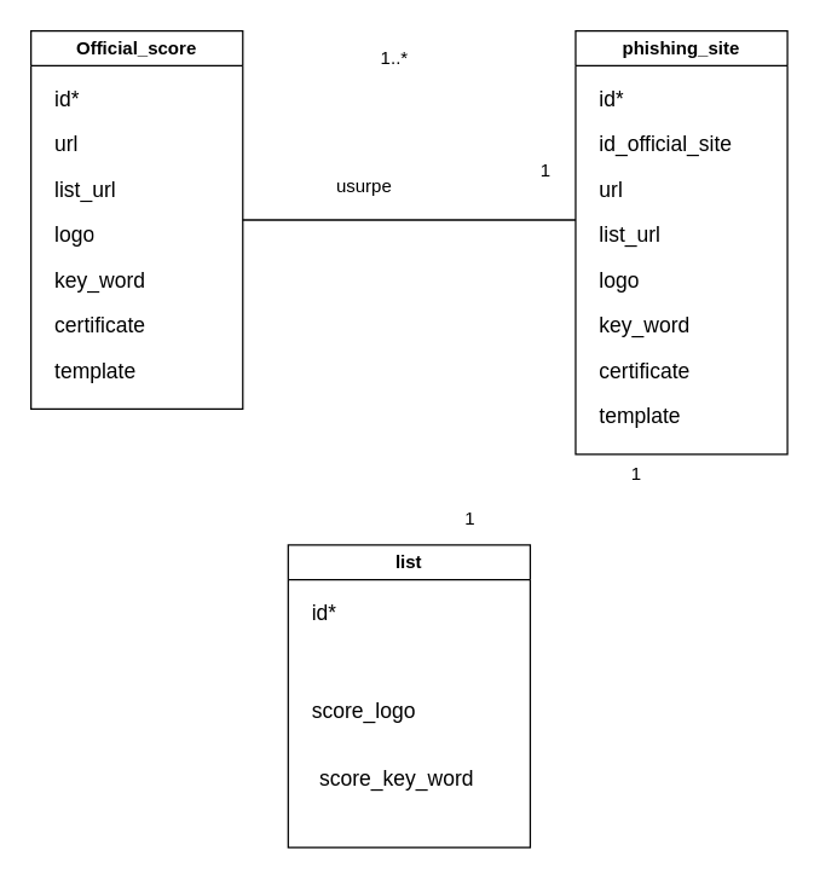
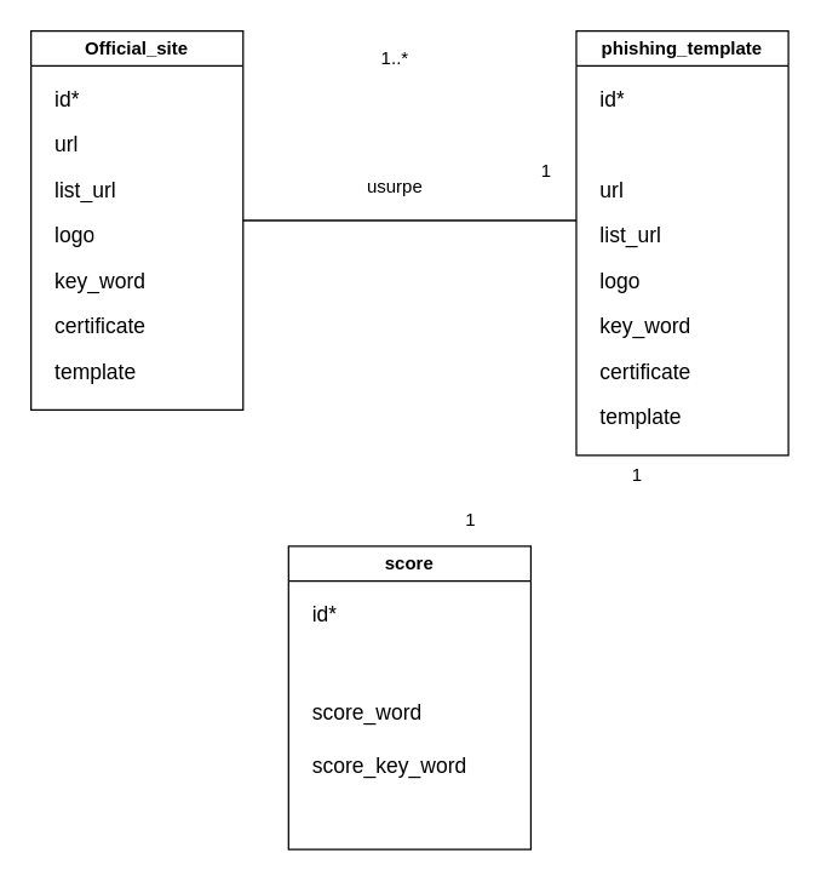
- <mxCell id="2" value="Official_score" style="swimlane;whiteSpace=wrap;html=1;" vertex="1" parent="1"><mxGeometry x="20" y="20" width="140" height="250" as="geometry" /></mxCell>
+ <mxCell id="2" value="Official_site" style="swimlane;whiteSpace=wrap;html=1;" vertex="1" parent="1"><mxGeometry x="20" y="20" width="140" height="250" as="geometry" /></mxCell>
- <mxCell id="10" value="phishing_site" style="swimlane;whiteSpace=wrap;html=1;" vertex="1" parent="1"><mxGeometry x="380" y="20" width="140" height="280" as="geometry" /></mxCell>
+ <mxCell id="10" value="phishing_template" style="swimlane;whiteSpace=wrap;html=1;" vertex="1" parent="1"><mxGeometry x="380" y="20" width="140" height="280" as="geometry" /></mxCell>
- <mxCell id="17" value="&lt;font style=&quot;font-size: 14px;&quot;&gt;id_official_site&lt;/font&gt;" style="text;strokeColor=none;fillColor=none;align=left;verticalAlign=middle;spacingLeft=4;spacingRight=4;overflow=hidden;points=[[0,0.5],[1,0.5]];portConstraint=eastwest;rotatable=0;whiteSpace=wrap;html=1;" vertex="1" parent="10"><mxGeometry x="10" y="60" width="110" height="30" as="geometry" /></mxCell>
- <mxCell id="26" value="usurpe" style="text;html=1;align=center;verticalAlign=middle;resizable=0;points=[];autosize=1;strokeColor=none;fillColor=none;" vertex="1" parent="1"><mxGeometry x="210" y="108" width="60" height="30" as="geometry" /></mxCell>
+ <mxCell id="26" value="usurpe" style="text;html=1;align=center;verticalAlign=middle;resizable=0;points=[];autosize=1;strokeColor=none;fillColor=none;" vertex="1" parent="1"><mxGeometry x="230" y="108" width="60" height="30" as="geometry" /></mxCell>
- <mxCell id="19" value="list" style="swimlane;whiteSpace=wrap;html=1;" vertex="1" parent="1"><mxGeometry x="190" y="360" width="160" height="200" as="geometry" /></mxCell>
+ <mxCell id="19" value="score" style="swimlane;whiteSpace=wrap;html=1;" vertex="1" parent="1"><mxGeometry x="190" y="360" width="160" height="200" as="geometry" /></mxCell>
- <mxCell id="21" value="&lt;font style=&quot;font-size: 14px;&quot;&gt;score_logo&lt;/font&gt;" style="text;strokeColor=none;fillColor=none;align=left;verticalAlign=middle;spacingLeft=4;spacingRight=4;overflow=hidden;points=[[0,0.5],[1,0.5]];portConstraint=eastwest;rotatable=0;whiteSpace=wrap;html=1;" vertex="1" parent="19"><mxGeometry x="10" y="95" width="110" height="30" as="geometry" /></mxCell>
+ <mxCell id="21" value="&lt;font style=&quot;font-size: 14px;&quot;&gt;score_word&lt;/font&gt;" style="text;strokeColor=none;fillColor=none;align=left;verticalAlign=middle;spacingLeft=4;spacingRight=4;overflow=hidden;points=[[0,0.5],[1,0.5]];portConstraint=eastwest;rotatable=0;whiteSpace=wrap;html=1;" vertex="1" parent="19"><mxGeometry x="10" y="95" width="110" height="30" as="geometry" /></mxCell>
- <mxCell id="22" value="&lt;font style=&quot;font-size: 14px;&quot;&gt;score_key_word&lt;/font&gt;" style="text;strokeColor=none;fillColor=none;align=left;verticalAlign=middle;spacingLeft=4;spacingRight=4;overflow=hidden;points=[[0,0.5],[1,0.5]];portConstraint=eastwest;rotatable=0;whiteSpace=wrap;html=1;" vertex="1" parent="19"><mxGeometry x="15" y="140" width="130" height="30" as="geometry" /></mxCell>
+ <mxCell id="22" value="&lt;font style=&quot;font-size: 14px;&quot;&gt;score_key_word&lt;/font&gt;" style="text;strokeColor=none;fillColor=none;align=left;verticalAlign=middle;spacingLeft=4;spacingRight=4;overflow=hidden;points=[[0,0.5],[1,0.5]];portConstraint=eastwest;rotatable=0;whiteSpace=wrap;html=1;" vertex="1" parent="19"><mxGeometry x="10" y="130" width="130" height="30" as="geometry" /></mxCell>
